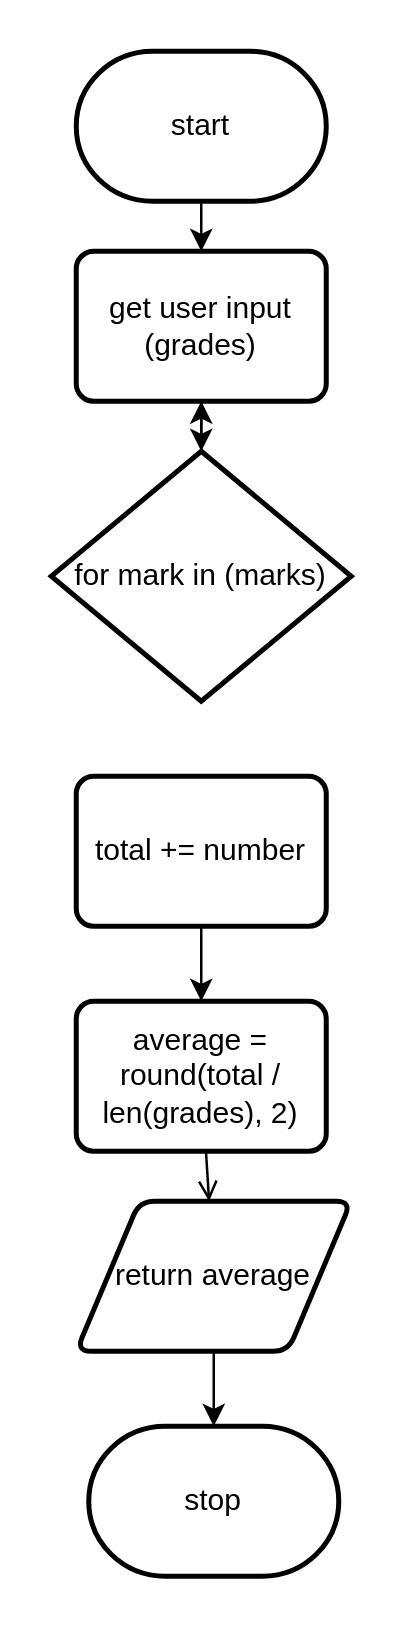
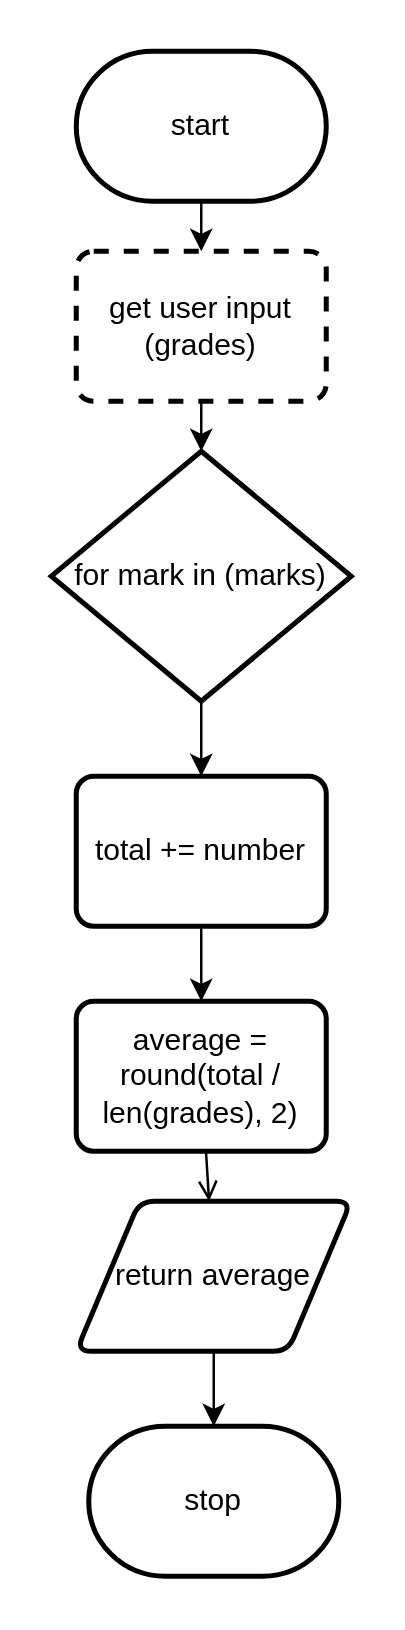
- <mxCell id="5" value="get user input (grades)" style="rounded=1;whiteSpace=wrap;html=1;absoluteArcSize=1;arcSize=14;strokeWidth=2;" parent="1" vertex="1"><mxGeometry x="30" y="100" width="100" height="60" as="geometry" /></mxCell>
+ <mxCell id="5" value="get user input (grades)" style="rounded=1;whiteSpace=wrap;html=1;absoluteArcSize=1;arcSize=14;strokeWidth=2;dashed=1;" parent="1" vertex="1"><mxGeometry x="30" y="100" width="100" height="60" as="geometry" /></mxCell>
- <mxCell id="6" style="edgeStyle=none;html=1;" edge="1" parent="1" source="7" target="5"><mxGeometry relative="1" as="geometry" /></mxCell>
+ <mxCell id="6" style="edgeStyle=none;html=1;entryX=0.5;entryY=0;entryDx=0;entryDy=0;" edge="1" parent="1" source="7" target="9"><mxGeometry relative="1" as="geometry" /></mxCell>
